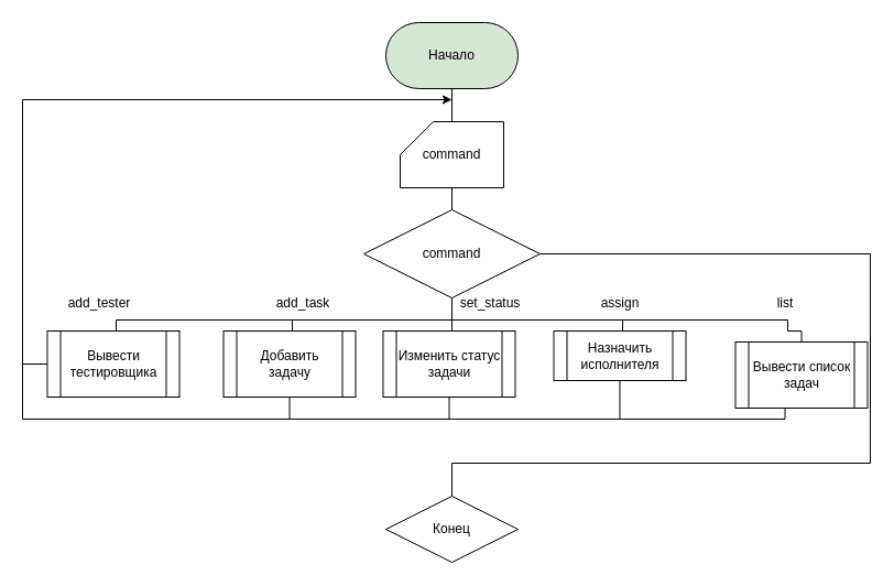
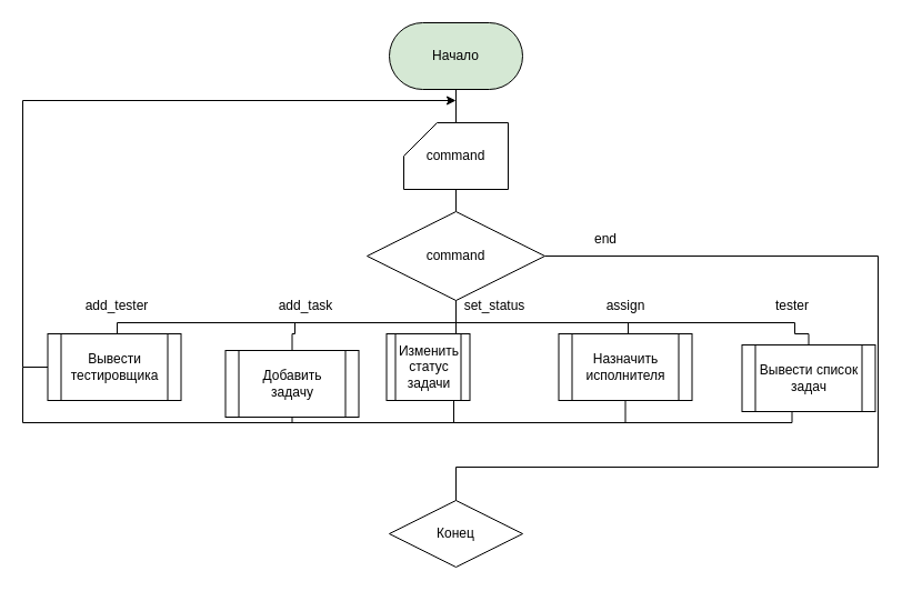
+ <mxCell id="24" value="end" style="text;html=1;align=center;verticalAlign=middle;whiteSpace=wrap;rounded=0;" vertex="1" parent="1"><mxGeometry x="520" y="200" width="50" height="30" as="geometry" /></mxCell>
- <mxCell id="25" value="add_tester" style="text;html=1;align=center;verticalAlign=middle;whiteSpace=wrap;rounded=0;" vertex="1" parent="1"><mxGeometry x="55" y="260" width="70" height="30" as="geometry" /></mxCell>
+ <mxCell id="25" value="add_tester" style="text;html=1;align=center;verticalAlign=middle;whiteSpace=wrap;rounded=0;" vertex="1" parent="1"><mxGeometry x="70" y="260" width="70" height="30" as="geometry" /></mxCell>
- <mxCell id="29" value="list" style="text;html=1;align=center;verticalAlign=middle;whiteSpace=wrap;rounded=0;" vertex="1" parent="1"><mxGeometry x="677.5" y="260" width="70" height="30" as="geometry" /></mxCell>
+ <mxCell id="29" value="tester" style="text;html=1;align=center;verticalAlign=middle;whiteSpace=wrap;rounded=0;" vertex="1" parent="1"><mxGeometry x="677.5" y="260" width="70" height="30" as="geometry" /></mxCell>
- <mxCell id="20" value="Назначить исполнителя" style="shape=process;whiteSpace=wrap;html=1;backgroundOutline=1;" vertex="1" parent="1"><mxGeometry x="502.5" y="300" width="120" height="45" as="geometry" /></mxCell>
+ <mxCell id="20" value="Назначить исполнителя" style="shape=process;whiteSpace=wrap;html=1;backgroundOutline=1;" vertex="1" parent="1"><mxGeometry x="502.5" y="300" width="120" height="60" as="geometry" /></mxCell>
- <mxCell id="16" value="Добавить задачу" style="shape=process;whiteSpace=wrap;html=1;backgroundOutline=1;" vertex="1" parent="1"><mxGeometry x="202.5" y="300" width="120" height="60" as="geometry" /></mxCell>
+ <mxCell id="16" value="Добавить задачу" style="shape=process;whiteSpace=wrap;html=1;backgroundOutline=1;" vertex="1" parent="1"><mxGeometry x="202.5" y="315" width="120" height="60" as="geometry" /></mxCell>
- <mxCell id="18" value="Изменить статус задачи" style="shape=process;whiteSpace=wrap;html=1;backgroundOutline=1;" vertex="1" parent="1"><mxGeometry x="347.5" y="300" width="120" height="60" as="geometry" /></mxCell>
+ <mxCell id="18" value="Изменить статус задачи" style="shape=process;whiteSpace=wrap;html=1;backgroundOutline=1;" vertex="1" parent="1"><mxGeometry x="347.5" y="300" width="75" height="60" as="geometry" /></mxCell>
